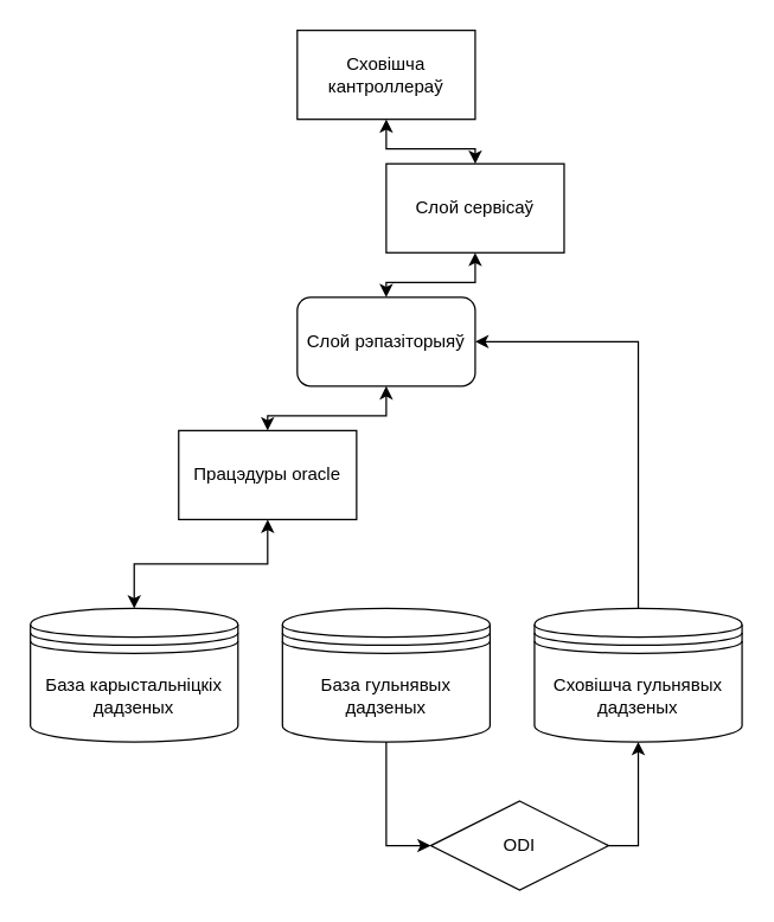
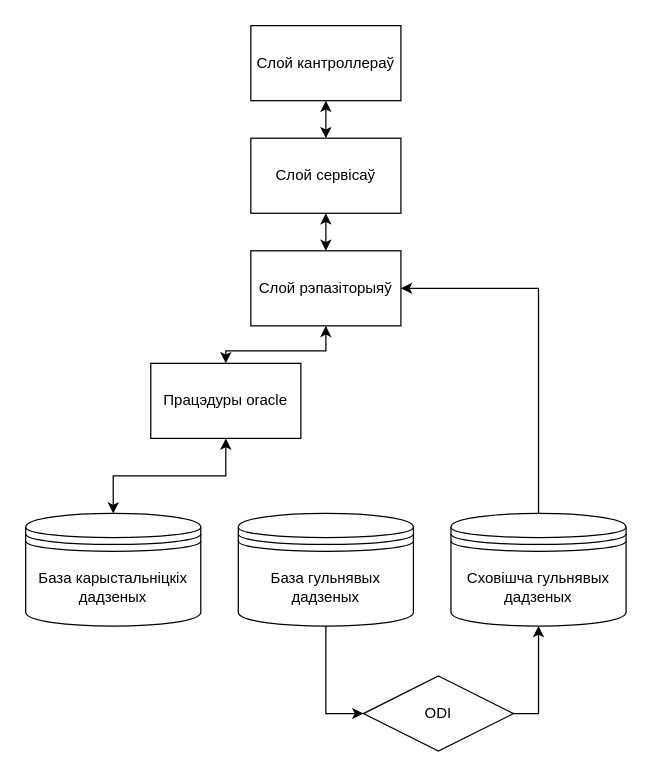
- <mxCell id="12" value="Сховішча кантроллераў" style="rounded=0;whiteSpace=wrap;html=1;" vertex="1" parent="1"><mxGeometry x="200" y="20" width="120" height="60" as="geometry" /></mxCell>
+ <mxCell id="12" value="Слой кантроллераў" style="rounded=0;whiteSpace=wrap;html=1;" vertex="1" parent="1"><mxGeometry x="200" y="20" width="120" height="60" as="geometry" /></mxCell>
- <mxCell id="10" value="Слой сервісаў" style="rounded=0;whiteSpace=wrap;html=1;" vertex="1" parent="1"><mxGeometry x="260" y="110" width="120" height="60" as="geometry" /></mxCell>
+ <mxCell id="10" value="Слой сервісаў" style="rounded=0;whiteSpace=wrap;html=1;" vertex="1" parent="1"><mxGeometry x="200" y="110" width="120" height="60" as="geometry" /></mxCell>
- <mxCell id="8" value="Слой рэпазіторыяў" style="whiteSpace=wrap;html=1;rounded=1;" vertex="1" parent="1"><mxGeometry x="200" y="200" width="120" height="60" as="geometry" /></mxCell>
+ <mxCell id="8" value="Слой рэпазіторыяў" style="rounded=0;whiteSpace=wrap;html=1;" vertex="1" parent="1"><mxGeometry x="200" y="200" width="120" height="60" as="geometry" /></mxCell>
